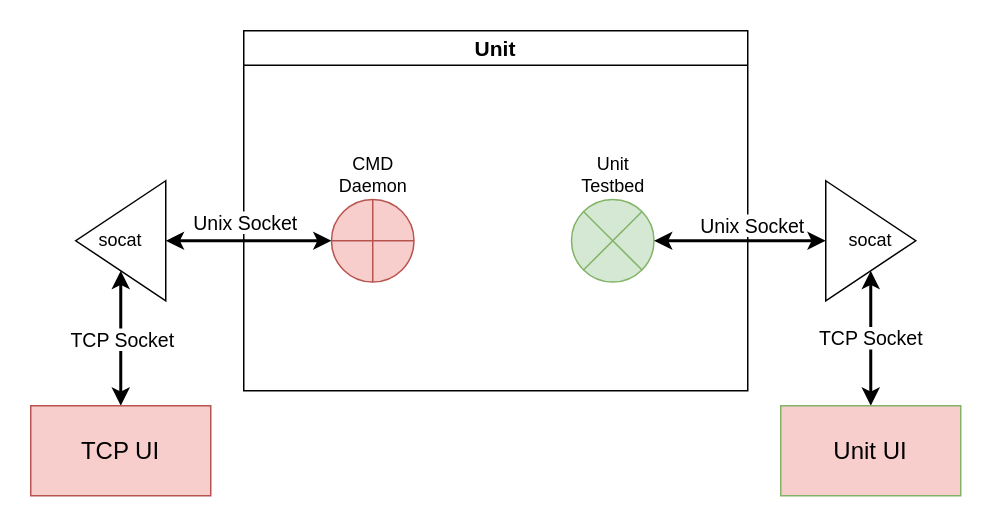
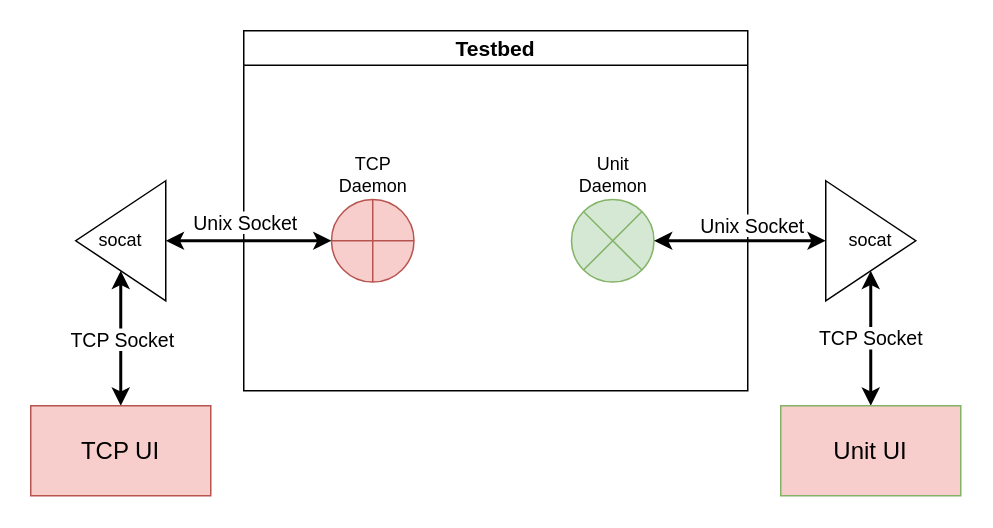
- <mxCell id="2" value="Unit" style="swimlane;swimlaneLine=1;horizontal=1;connectable=1;collapsible=0;startSize=23;fontSize=14;" vertex="1" parent="1"><mxGeometry x="162" y="20" width="336" height="240" as="geometry"><mxRectangle x="270" y="190" width="90" height="23" as="alternateBounds" /></mxGeometry></mxCell>
+ <mxCell id="2" value="Testbed" style="swimlane;swimlaneLine=1;horizontal=1;connectable=1;collapsible=0;startSize=23;fontSize=14;" vertex="1" parent="1"><mxGeometry x="162" y="20" width="336" height="240" as="geometry"><mxRectangle x="270" y="190" width="90" height="23" as="alternateBounds" /></mxGeometry></mxCell>
- <mxCell id="3" value="CMD&lt;br&gt;Daemon" style="shape=orEllipse;perimeter=ellipsePerimeter;whiteSpace=wrap;html=1;backgroundOutline=1;fillColor=#f8cecc;strokeColor=#b85450;labelPosition=center;verticalLabelPosition=top;align=center;verticalAlign=bottom;" vertex="1" parent="2"><mxGeometry x="58.5" y="112.5" width="55" height="55" as="geometry" /></mxCell>
+ <mxCell id="3" value="TCP&lt;br&gt;Daemon" style="shape=orEllipse;perimeter=ellipsePerimeter;whiteSpace=wrap;html=1;backgroundOutline=1;fillColor=#f8cecc;strokeColor=#b85450;labelPosition=center;verticalLabelPosition=top;align=center;verticalAlign=bottom;" vertex="1" parent="2"><mxGeometry x="58.5" y="112.5" width="55" height="55" as="geometry" /></mxCell>
- <mxCell id="4" value="Unit Testbed" style="shape=sumEllipse;perimeter=ellipsePerimeter;whiteSpace=wrap;html=1;backgroundOutline=1;fillColor=#d5e8d4;strokeColor=#82b366;verticalAlign=bottom;labelPosition=center;verticalLabelPosition=top;align=center;" vertex="1" parent="2"><mxGeometry x="218.5" y="112.5" width="55" height="55" as="geometry" /></mxCell>
+ <mxCell id="4" value="Unit Daemon" style="shape=sumEllipse;perimeter=ellipsePerimeter;whiteSpace=wrap;html=1;backgroundOutline=1;fillColor=#d5e8d4;strokeColor=#82b366;verticalAlign=bottom;labelPosition=center;verticalLabelPosition=top;align=center;" vertex="1" parent="2"><mxGeometry x="218.5" y="112.5" width="55" height="55" as="geometry" /></mxCell>
